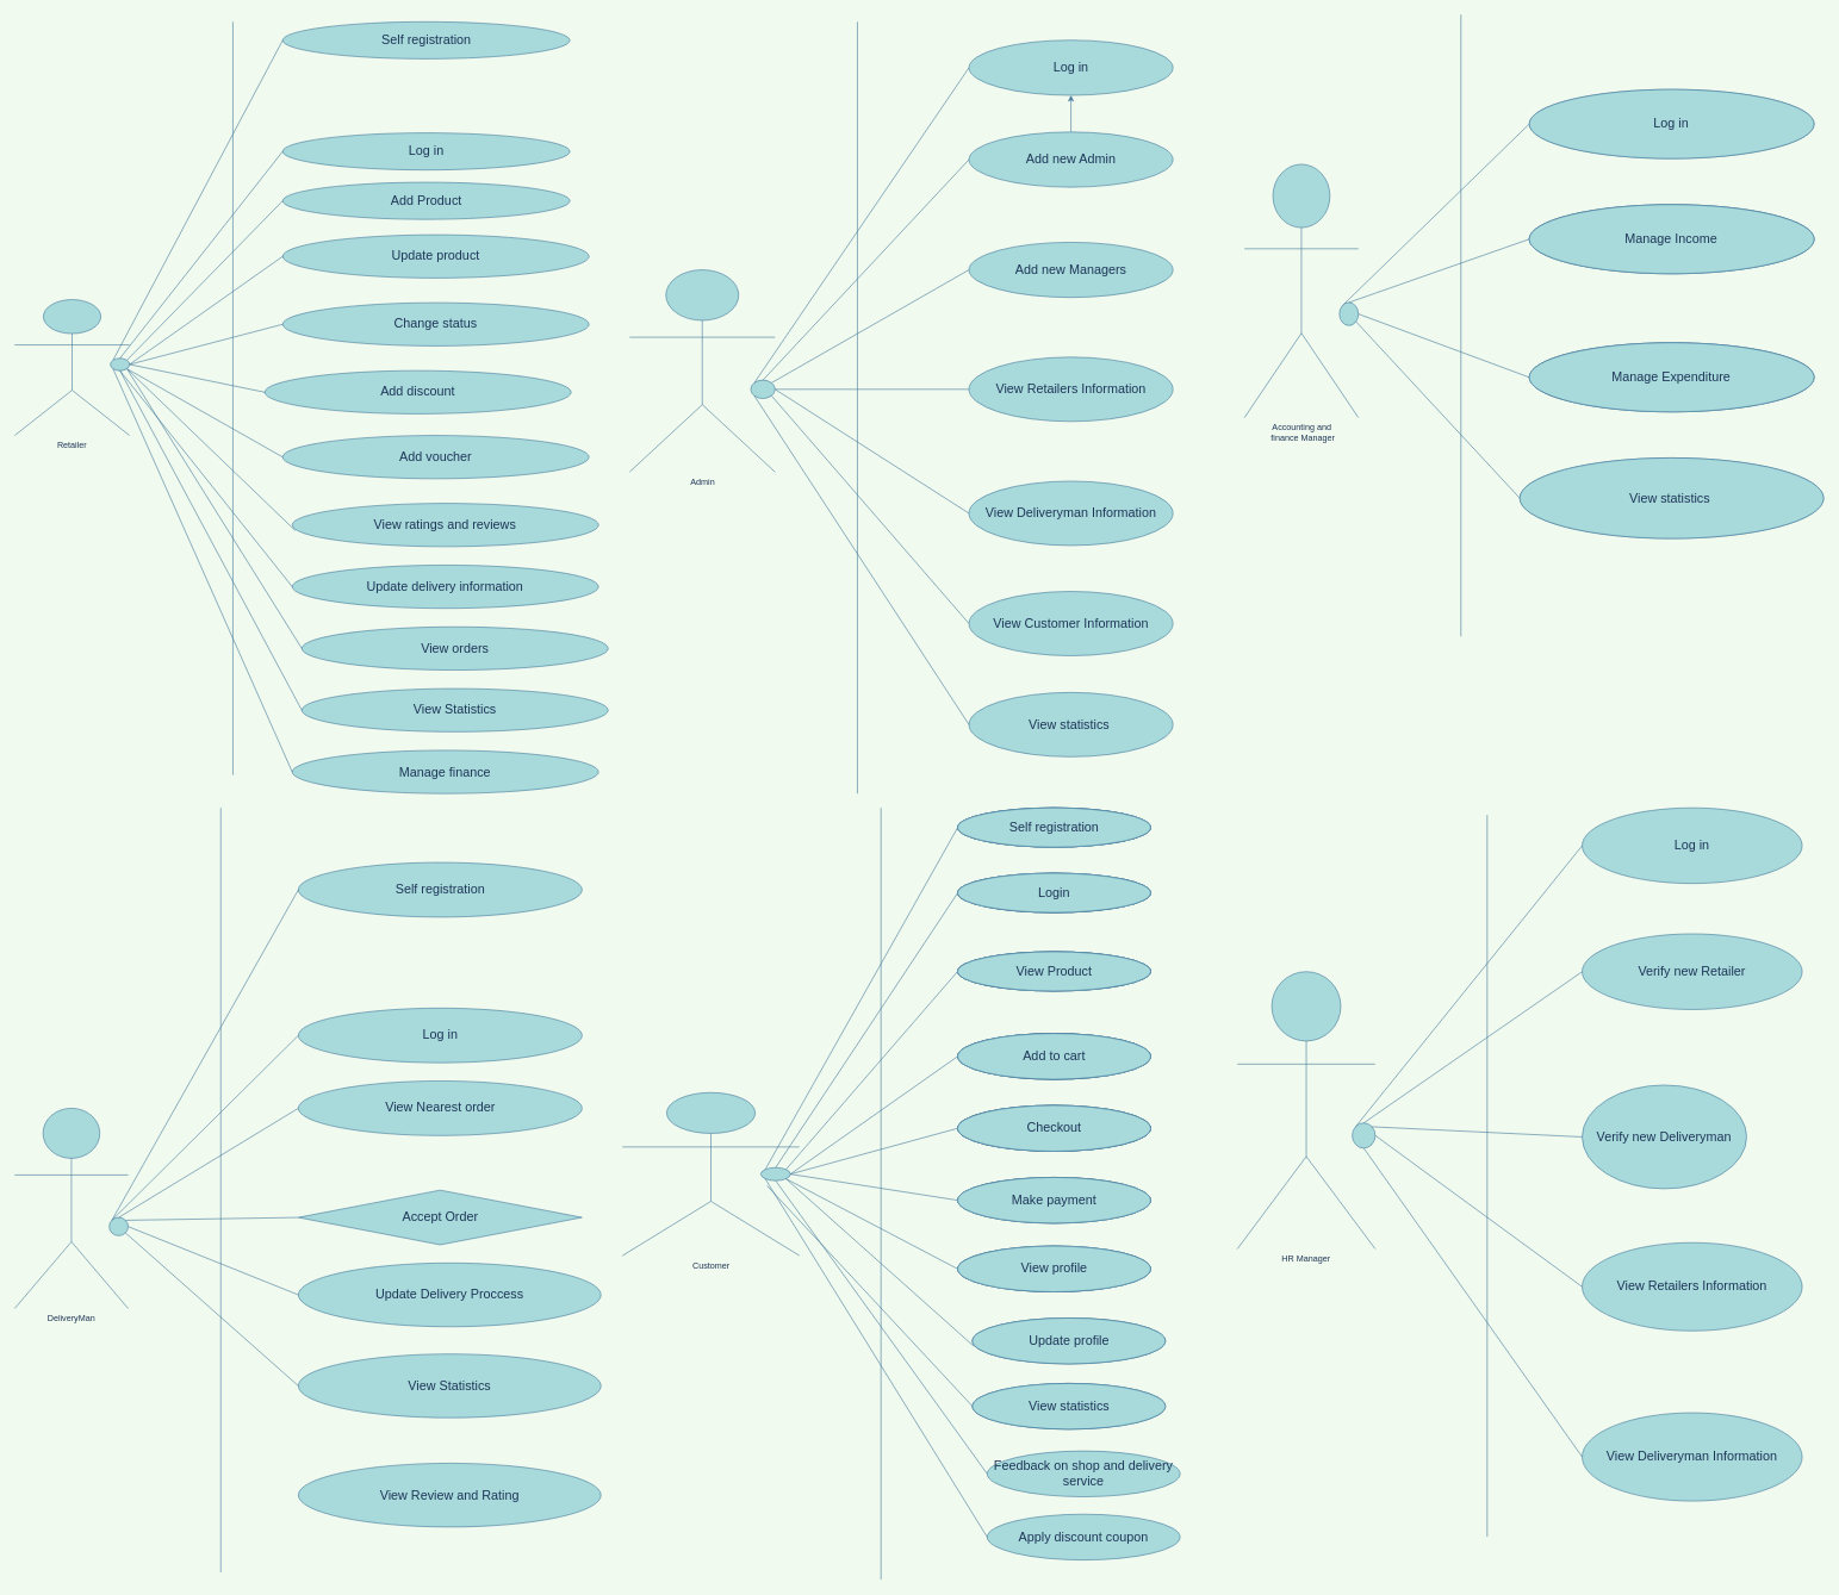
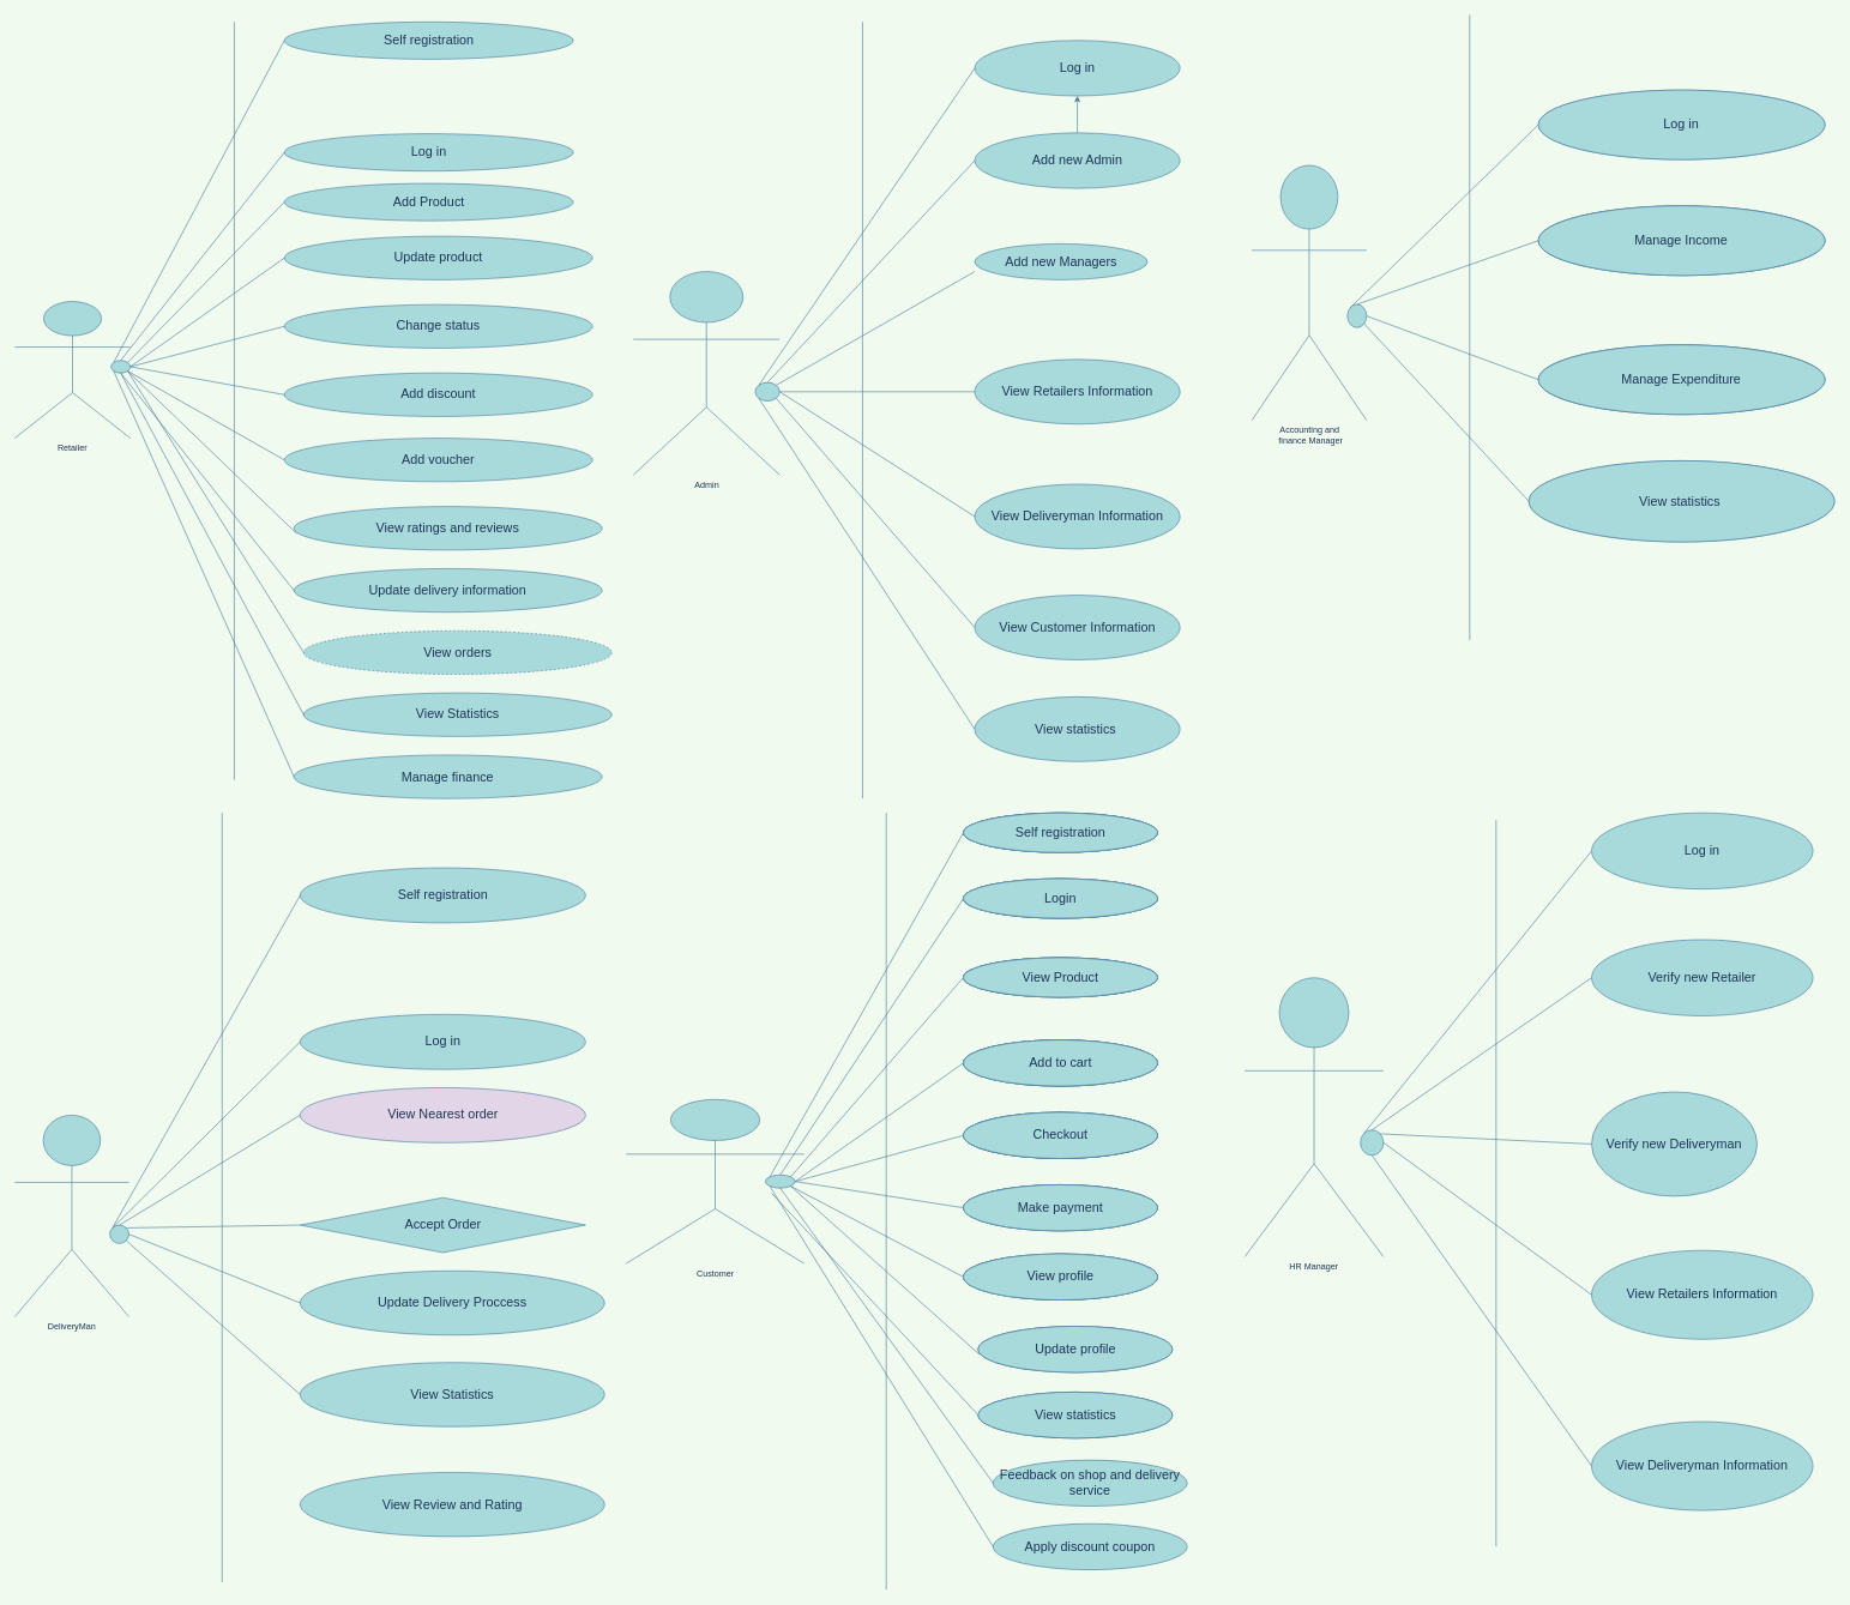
- <mxCell id="80" value="Add new Managers" style="ellipse;whiteSpace=wrap;html=1;fontColor=#1D3557;strokeColor=#457B9D;fillColor=#A8DADC;fontSize=18;" vertex="1" parent="65"><mxGeometry x="474.69" y="308.571" width="285.31" height="77.143" as="geometry" /></mxCell>
+ <mxCell id="80" value="Add new Managers" style="ellipse;whiteSpace=wrap;html=1;fontColor=#1D3557;strokeColor=#457B9D;fillColor=#A8DADC;fontSize=18;" vertex="1" parent="65"><mxGeometry x="474.69" y="308.571" width="240" height="50" as="geometry" /></mxCell>
- <mxCell id="44" value="Add discount" style="ellipse;whiteSpace=wrap;html=1;fontColor=#1D3557;strokeColor=#457B9D;fillColor=#A8DADC;fontSize=18;" parent="37" vertex="1"><mxGeometry x="349.839" y="488.16" width="428.387" height="60.48" as="geometry" /></mxCell>
+ <mxCell id="44" value="Add discount" style="ellipse;whiteSpace=wrap;html=1;fontColor=#1D3557;strokeColor=#457B9D;fillColor=#A8DADC;fontSize=18;" parent="37" vertex="1"><mxGeometry x="374.839" y="488.16" width="428.387" height="60.48" as="geometry" /></mxCell>
- <mxCell id="57" value="View orders" style="ellipse;whiteSpace=wrap;html=1;fontColor=#1D3557;strokeColor=#457B9D;fillColor=#A8DADC;fontSize=18;" parent="37" vertex="1"><mxGeometry x="401.613" y="846.72" width="428.387" height="60.48" as="geometry" /></mxCell>
+ <mxCell id="57" value="View orders" style="ellipse;whiteSpace=wrap;html=1;fontColor=#1D3557;strokeColor=#457B9D;fillColor=#A8DADC;fontSize=18;dashed=1;" parent="37" vertex="1"><mxGeometry x="401.613" y="846.72" width="428.387" height="60.48" as="geometry" /></mxCell>
- <mxCell id="24" value="View Nearest order" style="ellipse;whiteSpace=wrap;html=1;fontColor=#1D3557;strokeColor=#457B9D;fillColor=#A8DADC;fontSize=18;" parent="20" vertex="1"><mxGeometry x="396.774" y="382.143" width="396.774" height="76.429" as="geometry" /></mxCell>
+ <mxCell id="24" value="View Nearest order" style="ellipse;whiteSpace=wrap;html=1;fontColor=#1D3557;strokeColor=#457B9D;fillColor=#e1d5e7;fontSize=18;" parent="20" vertex="1"><mxGeometry x="396.774" y="382.143" width="396.774" height="76.429" as="geometry" /></mxCell>
